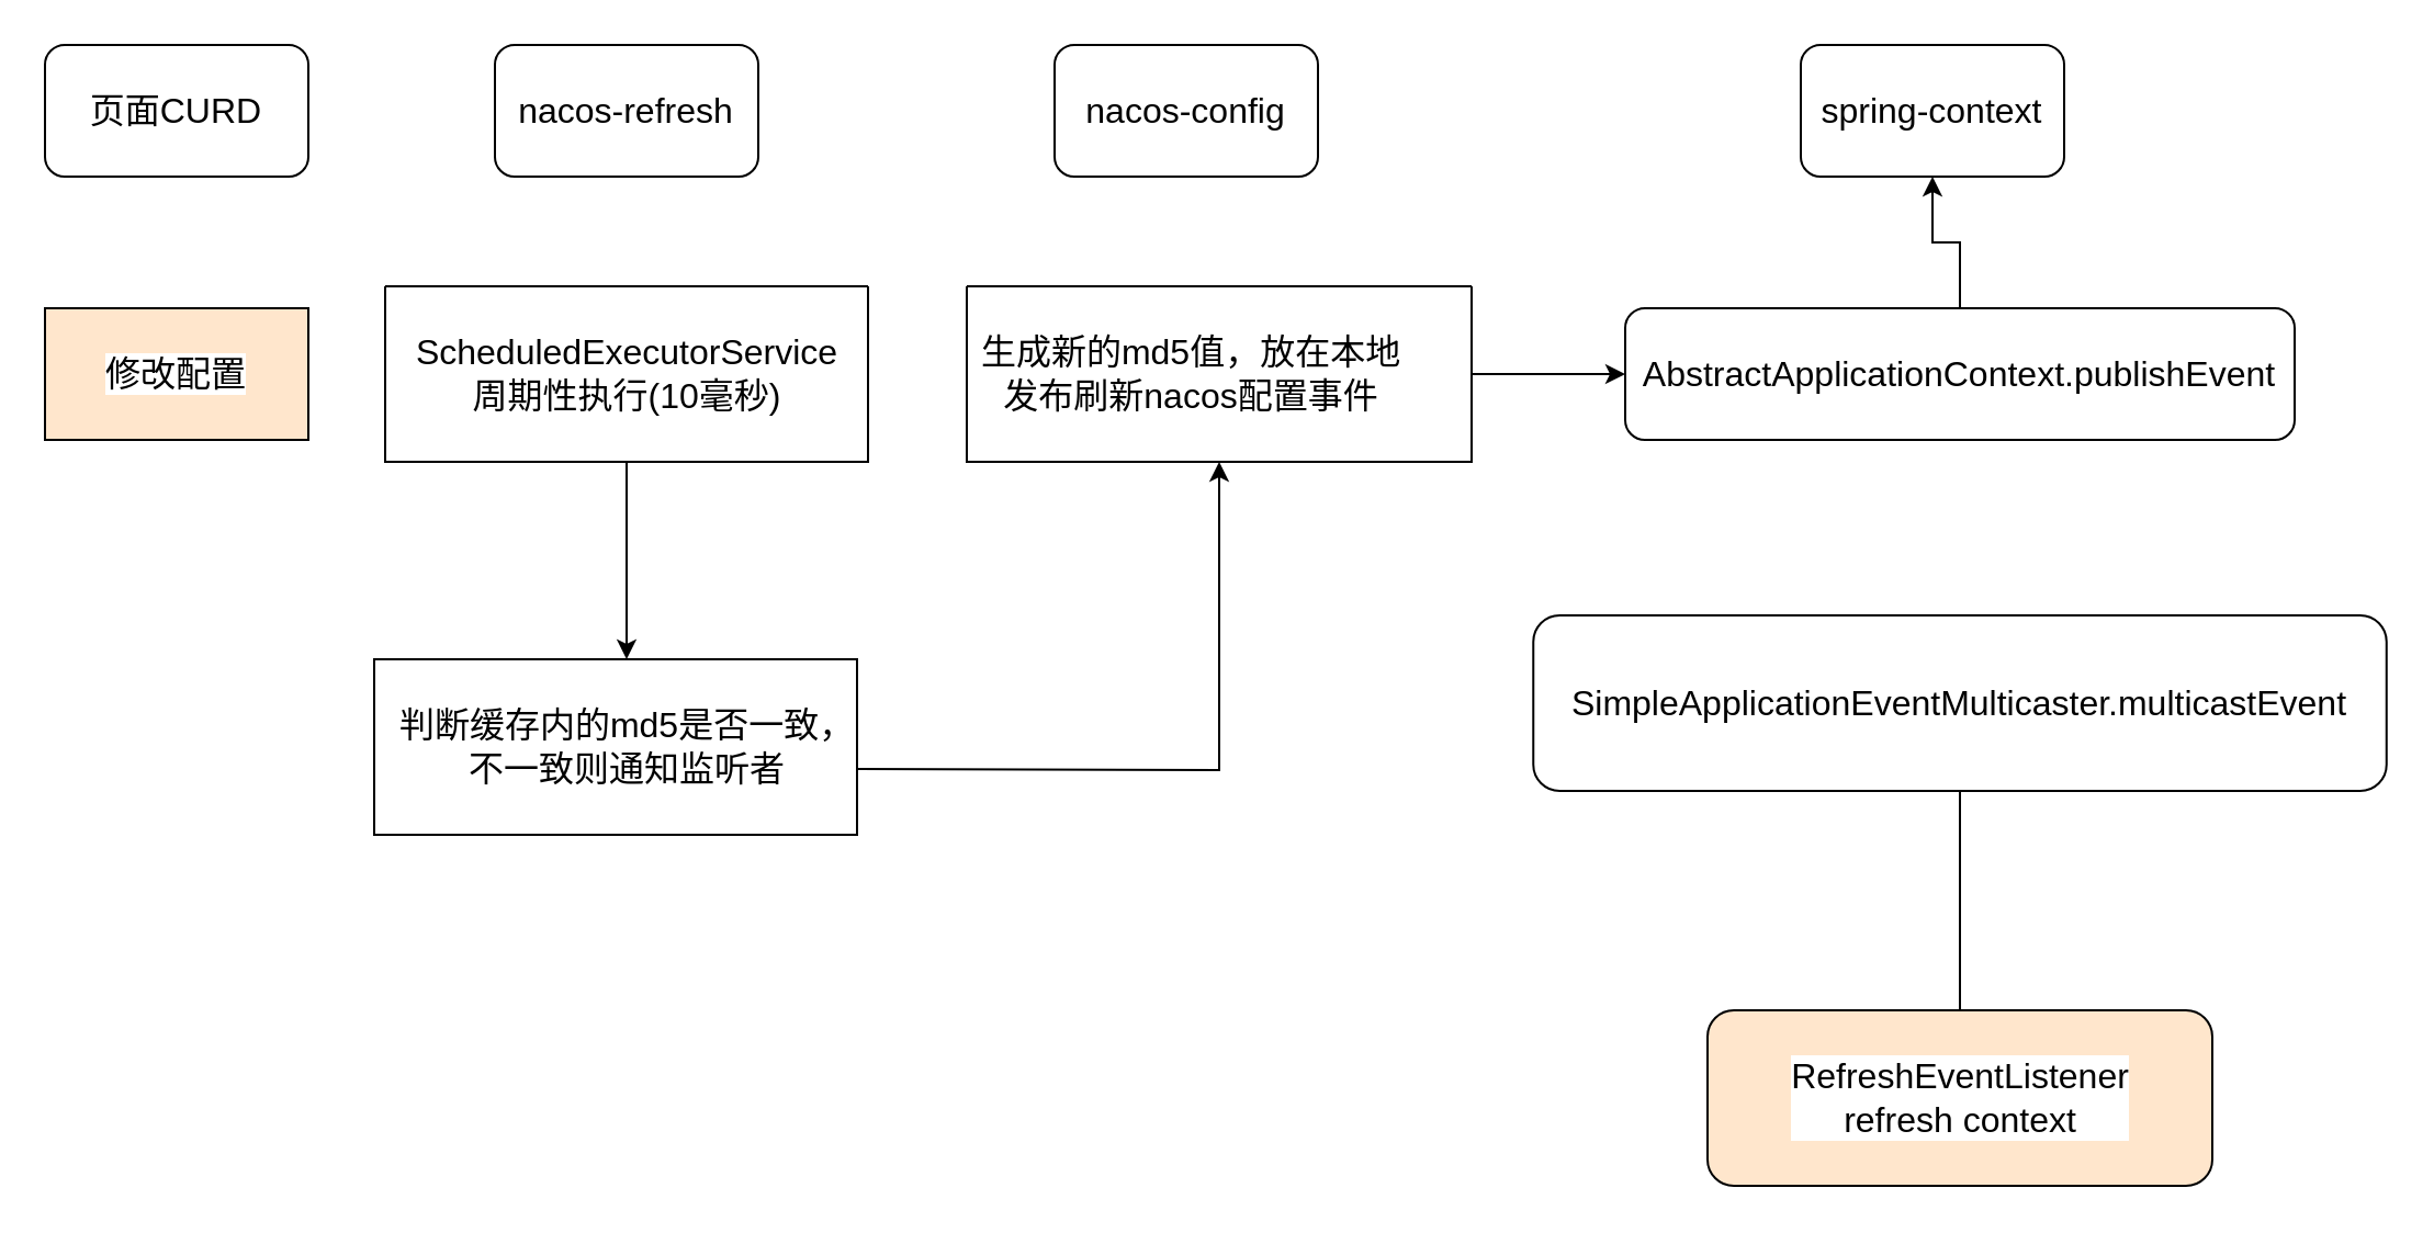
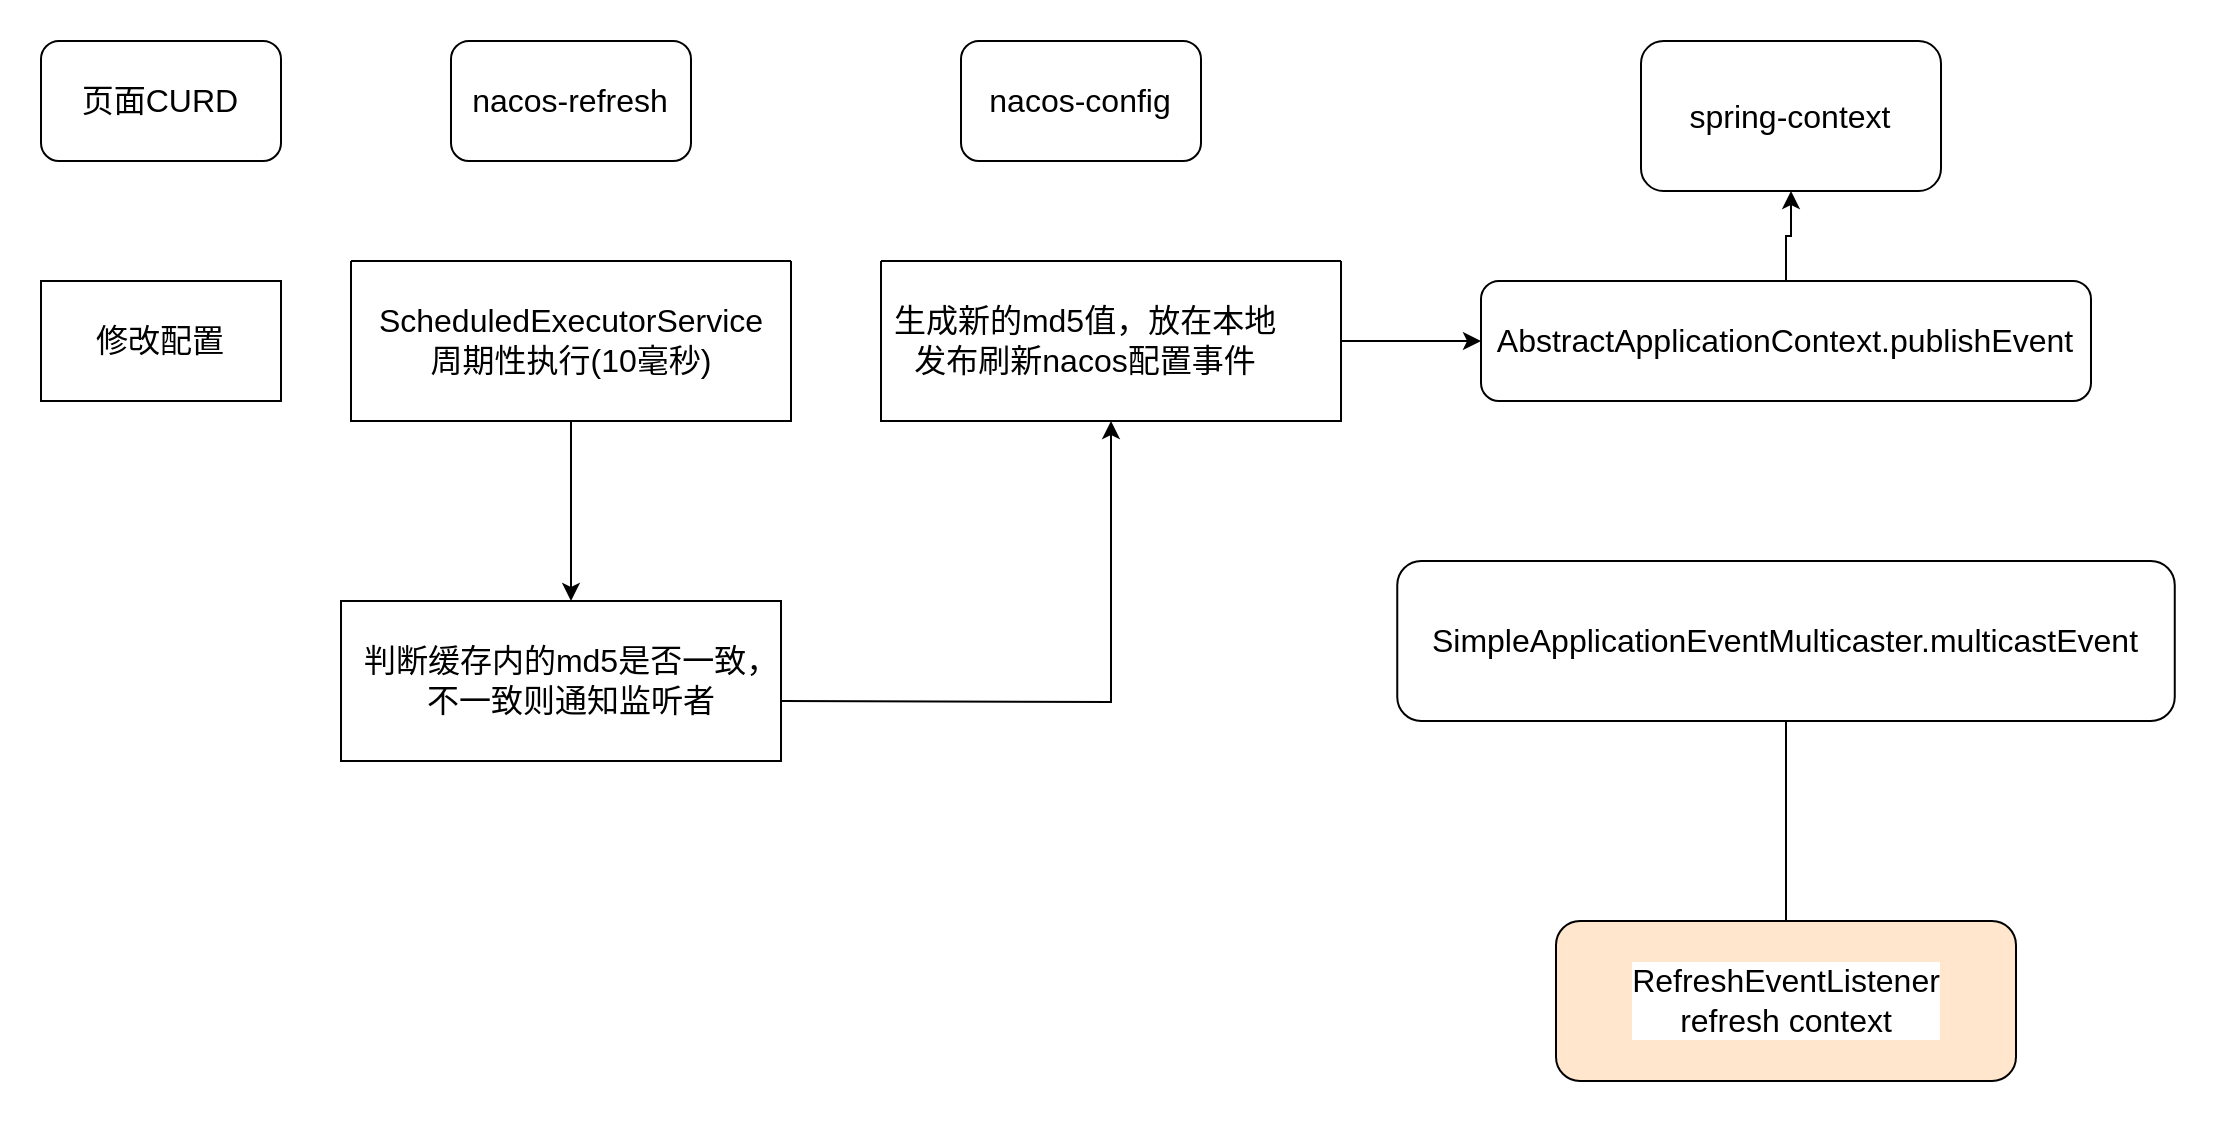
- <mxCell id="21" value="&lt;font style=&quot;font-size: 16px;&quot;&gt;spring-context&lt;/font&gt;" style="rounded=1;whiteSpace=wrap;html=1;fontSize=16;" vertex="1" parent="1"><mxGeometry x="820" y="20" width="120" height="60" as="geometry" /></mxCell>
+ <mxCell id="21" value="&lt;font style=&quot;font-size: 16px;&quot;&gt;spring-context&lt;/font&gt;" style="rounded=1;whiteSpace=wrap;html=1;fontSize=16;" vertex="1" parent="1"><mxGeometry x="820" y="20" width="150" height="75" as="geometry" /></mxCell>
- <mxCell id="18" value="修改配置" style="rounded=0;whiteSpace=wrap;html=1;labelBackgroundColor=#FFFFFF;fontSize=16;fontColor=#000000;fillColor=#ffe6cc;" vertex="1" parent="1"><mxGeometry x="20" y="140" width="120" height="60" as="geometry" /></mxCell>
+ <mxCell id="18" value="修改配置" style="rounded=0;whiteSpace=wrap;html=1;labelBackgroundColor=#FFFFFF;fontSize=16;fontColor=#000000;" vertex="1" parent="1"><mxGeometry x="20" y="140" width="120" height="60" as="geometry" /></mxCell>
